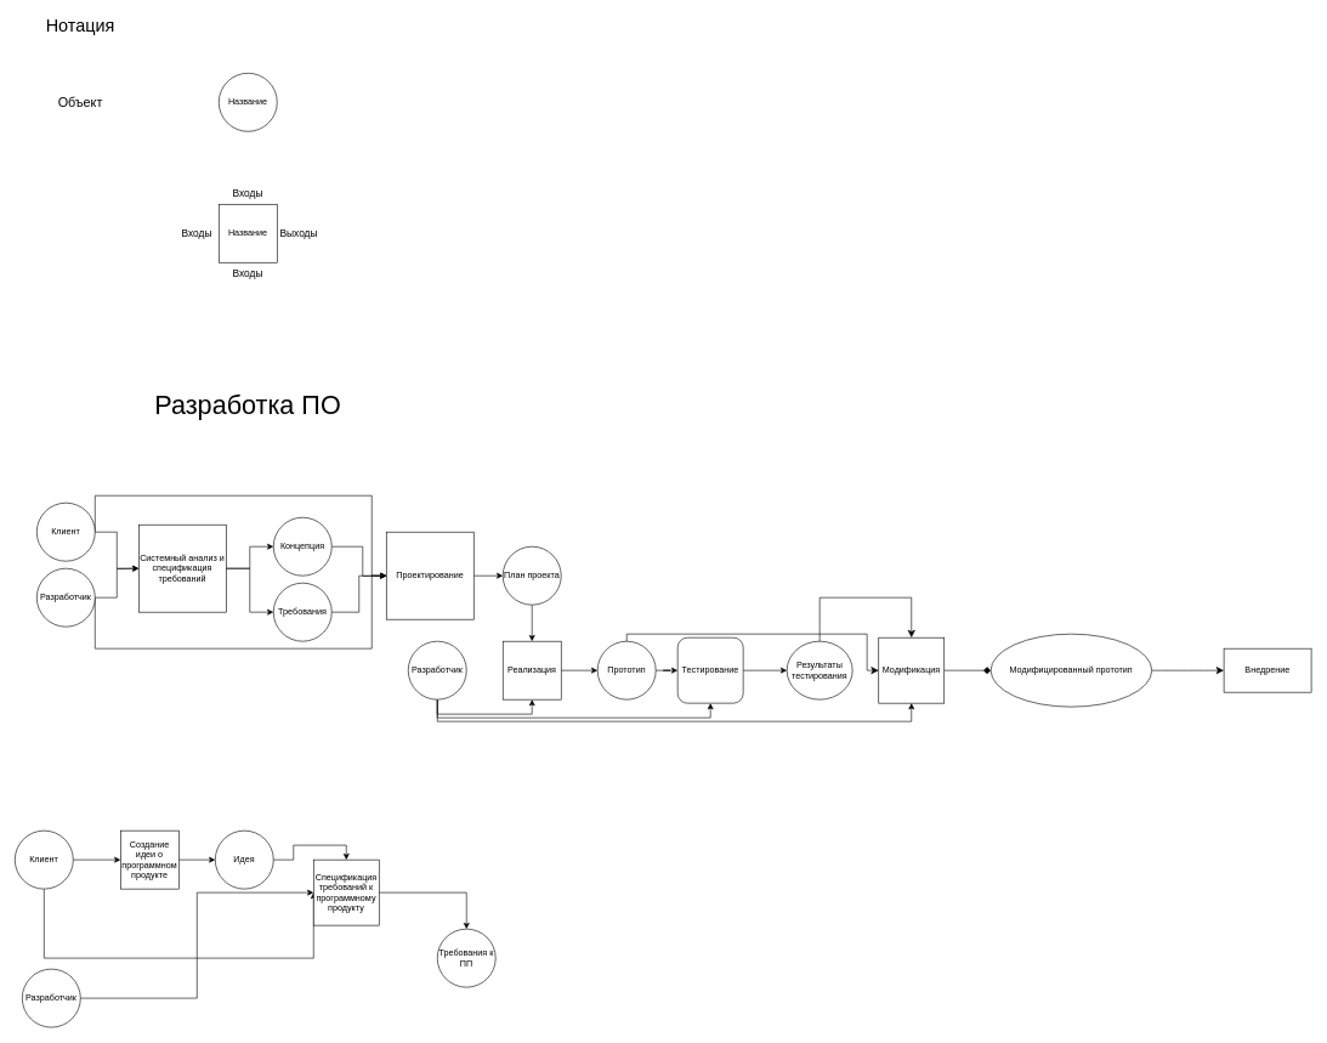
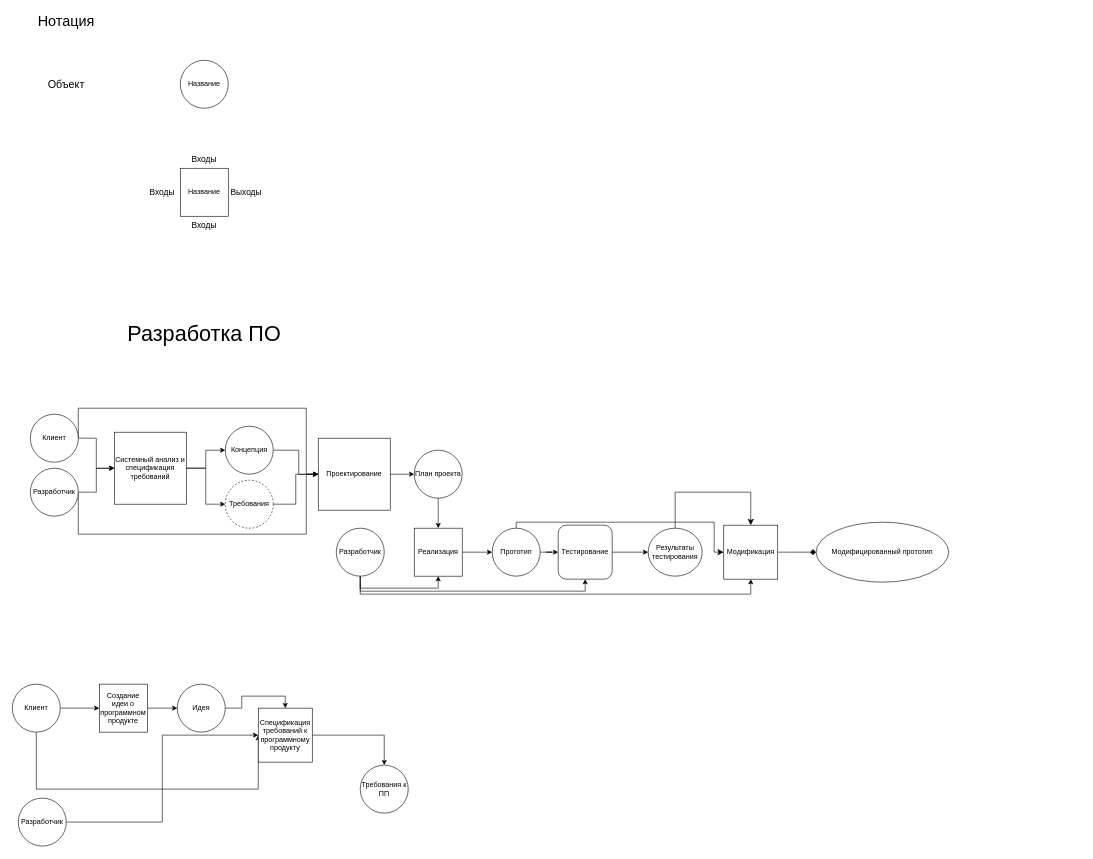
- <mxCell id="35" value="Требования" style="ellipse;whiteSpace=wrap;html=1;" parent="1" vertex="1"><mxGeometry x="375" y="800" width="80" height="80" as="geometry" /></mxCell>
+ <mxCell id="35" value="Требования" style="ellipse;whiteSpace=wrap;html=1;dashed=1;" parent="1" vertex="1"><mxGeometry x="375" y="800" width="80" height="80" as="geometry" /></mxCell>
- <mxCell id="55" value="" style="edgeStyle=none;curved=1;rounded=0;orthogonalLoop=1;jettySize=auto;html=1;fontSize=12;startSize=8;endSize=8;" edge="1" parent="1" source="56" target="57"><mxGeometry relative="1" as="geometry" /></mxCell>
- <mxCell id="57" value="Внедрение" style="whiteSpace=wrap;html=1;" vertex="1" parent="1"><mxGeometry x="1680" y="890" width="120" height="60" as="geometry" /></mxCell>
